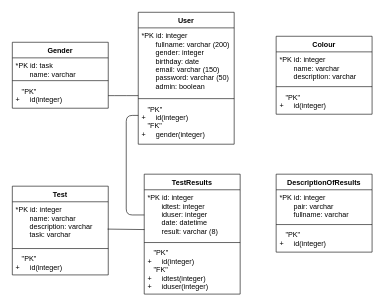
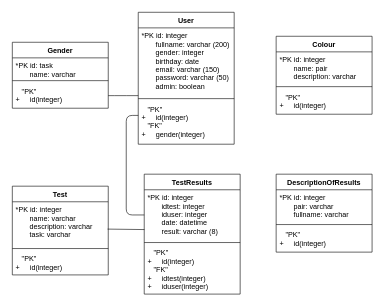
- <mxCell id="19" value="*PK id: integer&#10;       name: varchar&#10;       description: varchar" style="text;strokeColor=none;fillColor=none;align=left;verticalAlign=top;spacingLeft=4;spacingRight=4;overflow=hidden;rotatable=0;points=[[0,0.5],[1,0.5]];portConstraint=eastwest;" vertex="1" parent="18"><mxGeometry y="26" width="160" height="54" as="geometry" /></mxCell>
+ <mxCell id="19" value="*PK id: integer&#10;       name: pair&#10;       description: varchar" style="text;strokeColor=none;fillColor=none;align=left;verticalAlign=top;spacingLeft=4;spacingRight=4;overflow=hidden;rotatable=0;points=[[0,0.5],[1,0.5]];portConstraint=eastwest;" vertex="1" parent="18"><mxGeometry y="26" width="160" height="54" as="geometry" /></mxCell>
